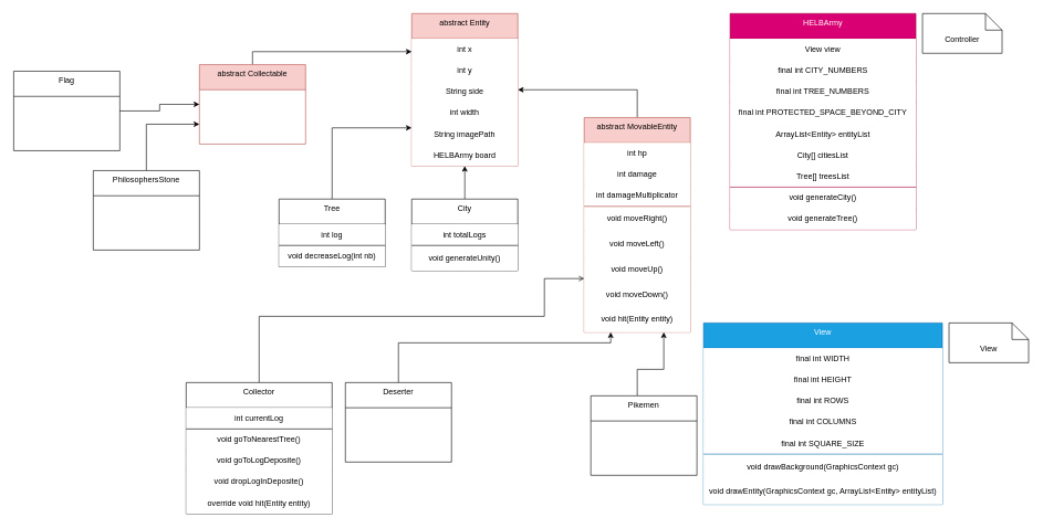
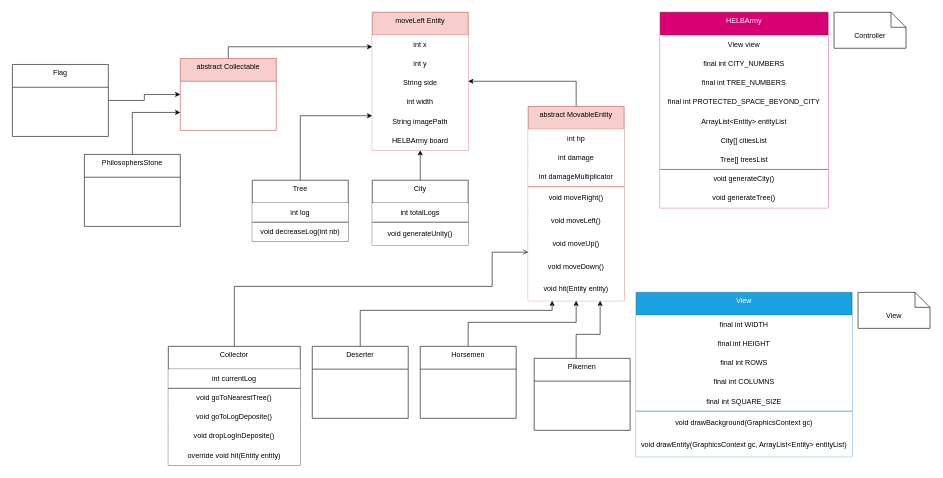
- <mxCell id="57" value="abstract Entity" style="swimlane;fontStyle=0;align=center;verticalAlign=top;childLayout=stackLayout;horizontal=1;startSize=38;horizontalStack=0;resizeParent=1;resizeLast=0;collapsible=1;marginBottom=0;rounded=0;shadow=0;strokeWidth=1;fillColor=#f8cecc;strokeColor=#b85450;" vertex="1" parent="1"><mxGeometry x="620" y="20" width="160" height="230" as="geometry"><mxRectangle x="340" y="380" width="170" height="26" as="alternateBounds" /></mxGeometry></mxCell>
+ <mxCell id="57" value="moveLeft Entity" style="swimlane;fontStyle=0;align=center;verticalAlign=top;childLayout=stackLayout;horizontal=1;startSize=38;horizontalStack=0;resizeParent=1;resizeLast=0;collapsible=1;marginBottom=0;rounded=0;shadow=0;strokeWidth=1;fillColor=#f8cecc;strokeColor=#b85450;" vertex="1" parent="1"><mxGeometry x="620" y="20" width="160" height="230" as="geometry"><mxRectangle x="340" y="380" width="170" height="26" as="alternateBounds" /></mxGeometry></mxCell>
+ <mxCell id="53" style="edgeStyle=orthogonalEdgeStyle;rounded=0;orthogonalLoop=1;jettySize=auto;html=1;entryX=0.5;entryY=1;entryDx=0;entryDy=0;" edge="1" parent="1" source="54" target="33"><mxGeometry relative="1" as="geometry"><Array as="points"><mxPoint x="780" y="537" /><mxPoint x="960" y="537" /></Array></mxGeometry></mxCell>
+ <mxCell id="54" value="Horsemen" style="swimlane;fontStyle=0;align=center;verticalAlign=top;childLayout=stackLayout;horizontal=1;startSize=38;horizontalStack=0;resizeParent=1;resizeLast=0;collapsible=1;marginBottom=0;rounded=0;shadow=0;strokeWidth=1;" vertex="1" parent="1"><mxGeometry x="700" y="577" width="160" height="120" as="geometry"><mxRectangle x="340" y="380" width="170" height="26" as="alternateBounds" /></mxGeometry></mxCell>
